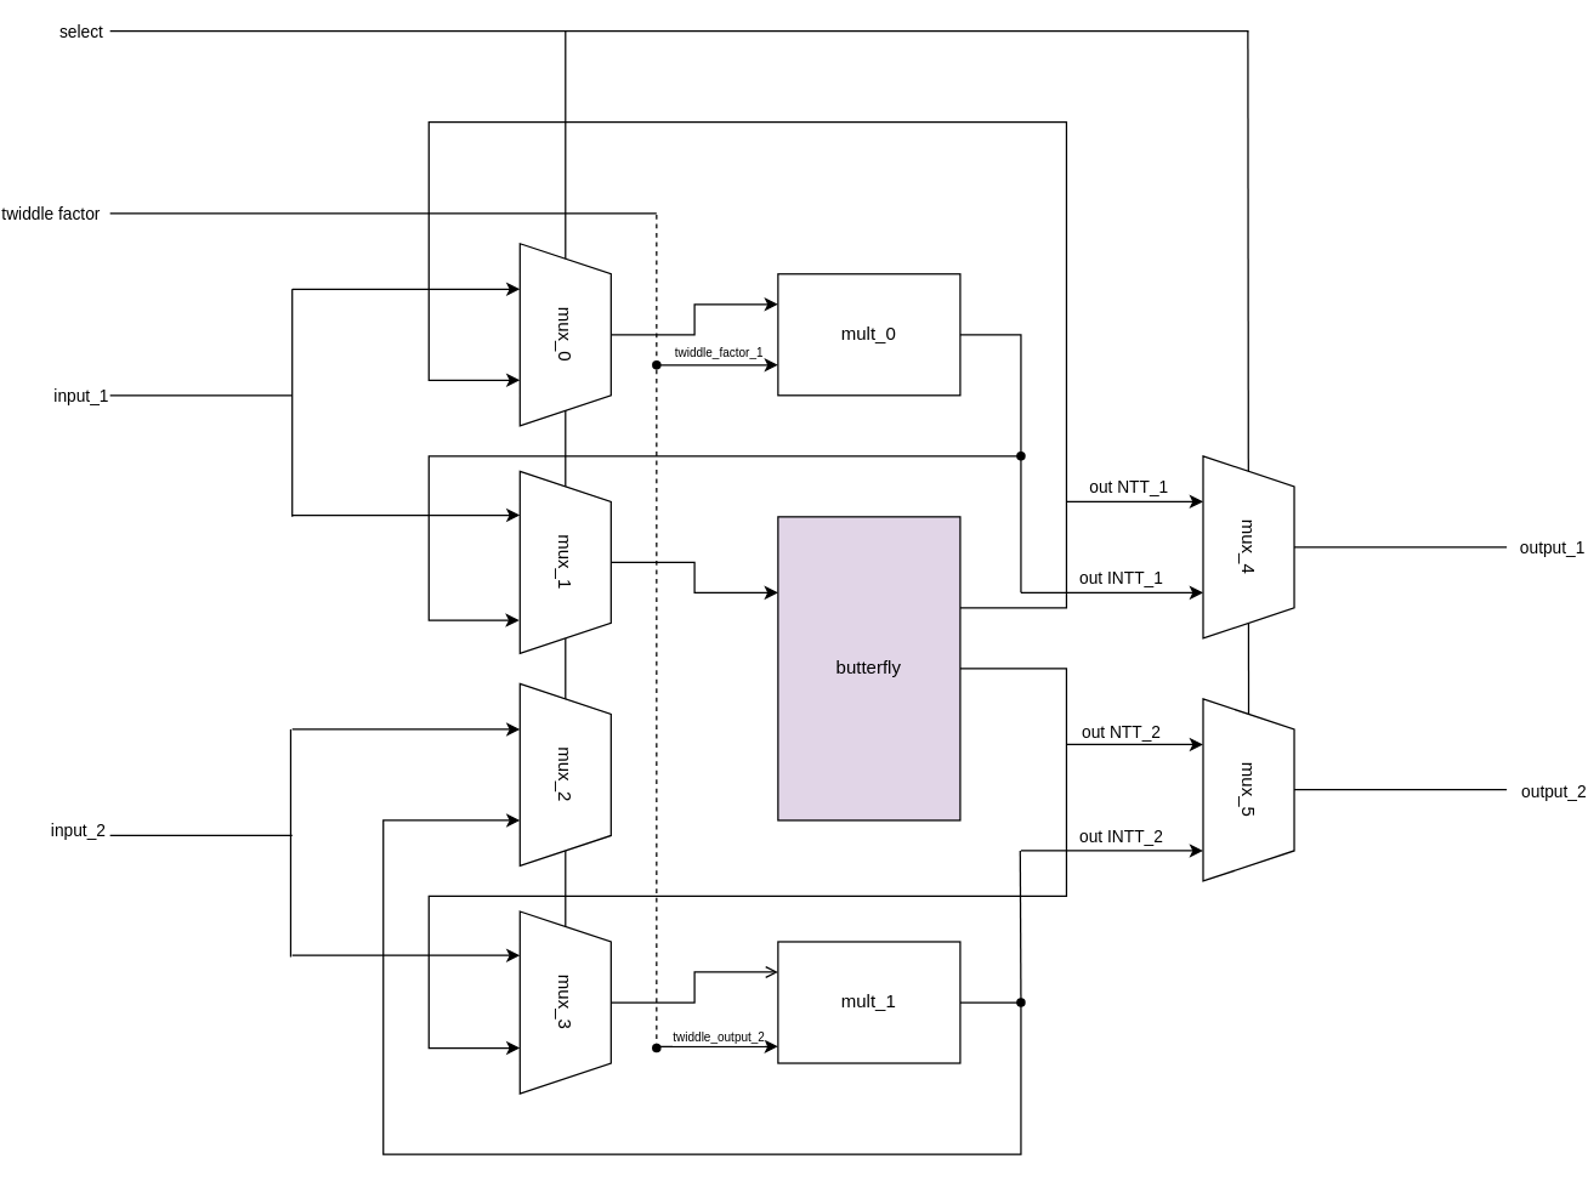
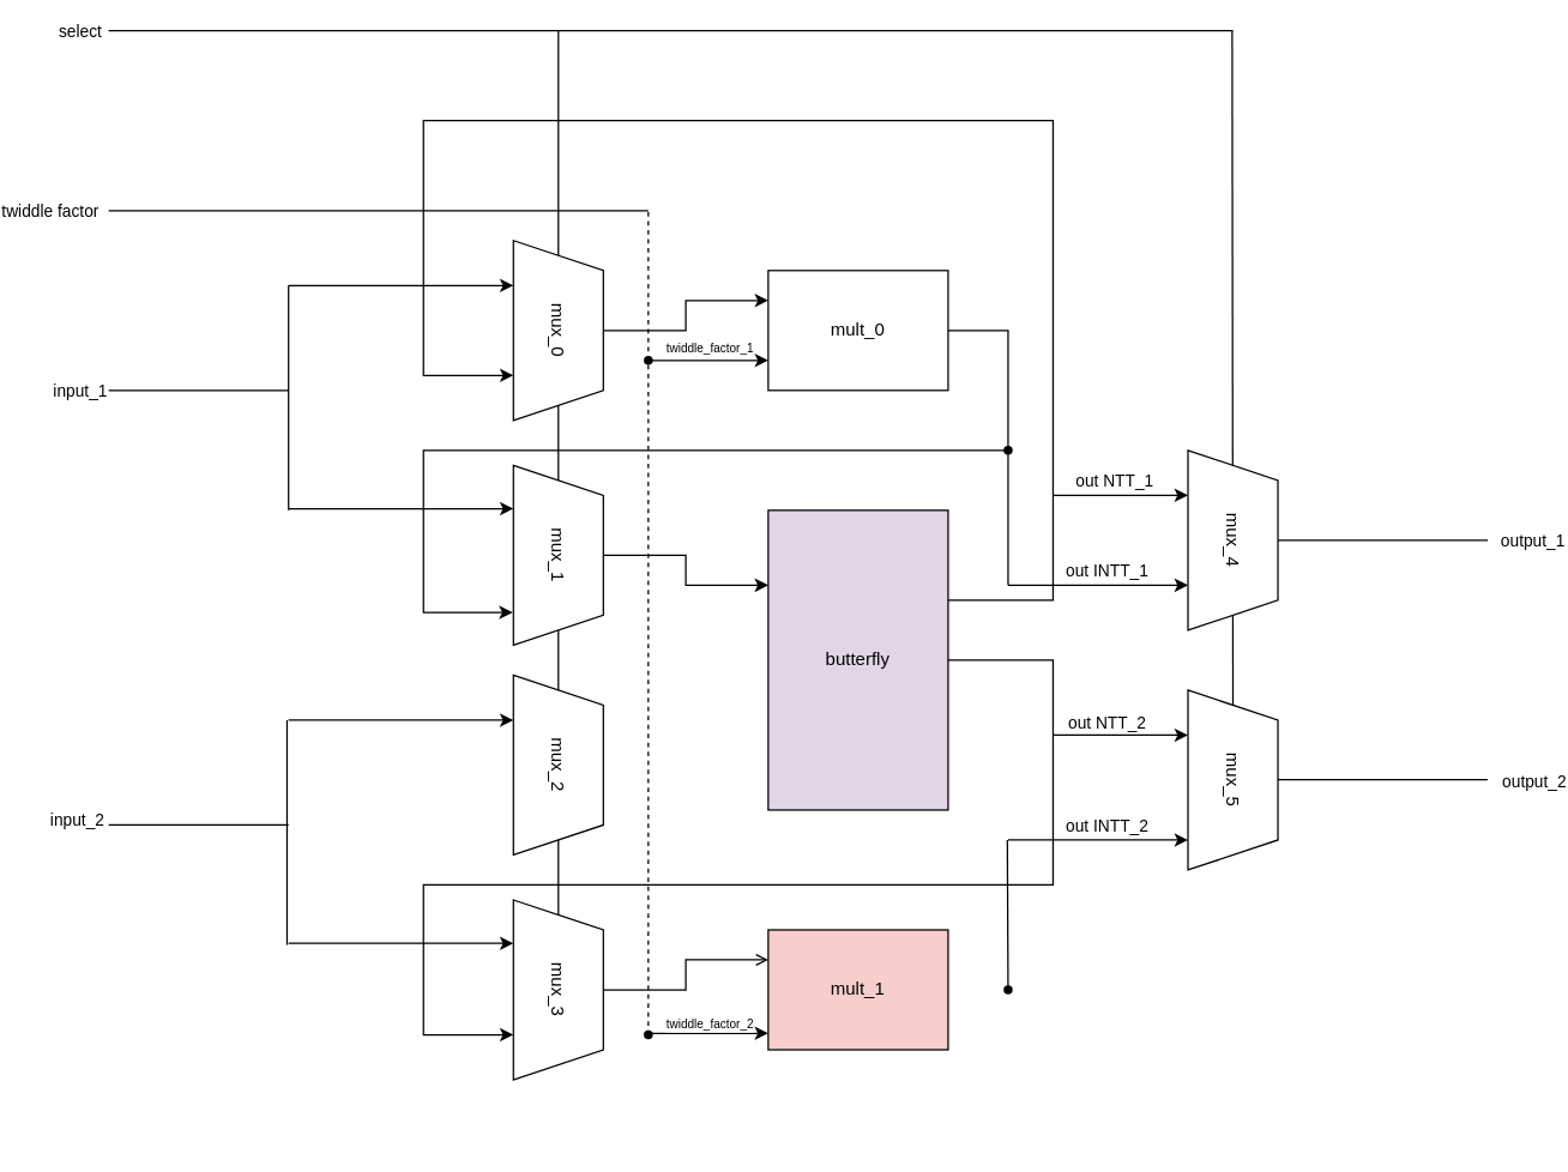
- <mxCell id="6" value="mult_1" style="whiteSpace=wrap;html=1;" vertex="1" parent="1"><mxGeometry x="480" y="620" width="120" height="80" as="geometry" /></mxCell>
+ <mxCell id="6" value="mult_1" style="whiteSpace=wrap;html=1;fillColor=#f8cecc;" vertex="1" parent="1"><mxGeometry x="480" y="620" width="120" height="80" as="geometry" /></mxCell>
- <mxCell id="36" value="&lt;font style=&quot;font-size: 8px;&quot;&gt;twiddle_output_2&lt;/font&gt;" style="edgeLabel;html=1;align=center;verticalAlign=middle;resizable=0;points=[];" vertex="1" connectable="0" parent="1"><mxGeometry x="440" y="681" as="geometry" /></mxCell>
+ <mxCell id="36" value="&lt;font style=&quot;font-size: 8px;&quot;&gt;twiddle_factor_2&lt;/font&gt;" style="edgeLabel;html=1;align=center;verticalAlign=middle;resizable=0;points=[];" vertex="1" connectable="0" parent="1"><mxGeometry x="440" y="681" as="geometry" /></mxCell>
- <mxCell id="5" style="edgeStyle=orthogonalEdgeStyle;rounded=0;orthogonalLoop=1;jettySize=auto;html=1;entryX=0.75;entryY=1;entryDx=0;entryDy=0;" edge="1" parent="1" source="6" target="14"><mxGeometry relative="1" as="geometry"><Array as="points"><mxPoint x="640" y="660" /><mxPoint x="640" y="760" /><mxPoint x="220" y="760" /><mxPoint x="220" y="540" /></Array></mxGeometry></mxCell>
